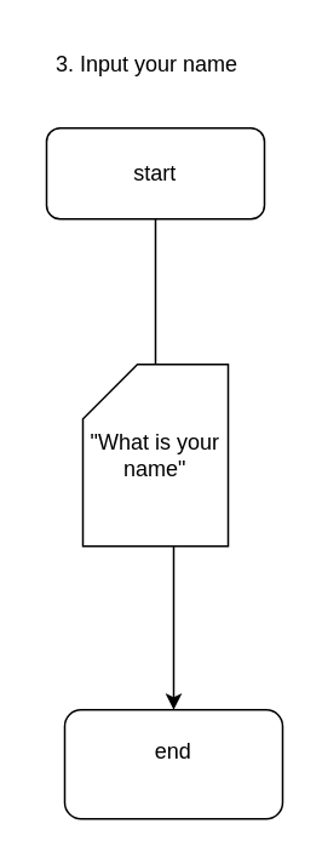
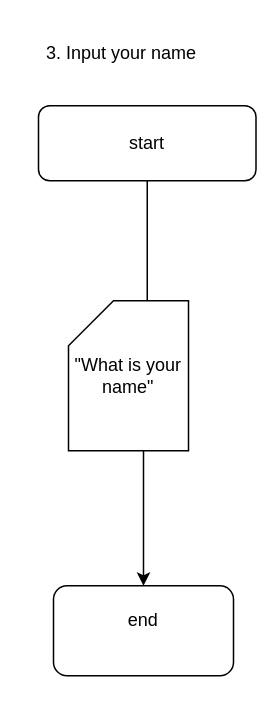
- <mxCell id="3" value="start" style="rounded=1;whiteSpace=wrap;html=1;" vertex="1" parent="1"><mxGeometry x="25" y="70" width="120" height="50" as="geometry" /></mxCell>
+ <mxCell id="3" value="start" style="rounded=1;whiteSpace=wrap;html=1;" vertex="1" parent="1"><mxGeometry x="25" y="70" width="145" height="50" as="geometry" /></mxCell>
